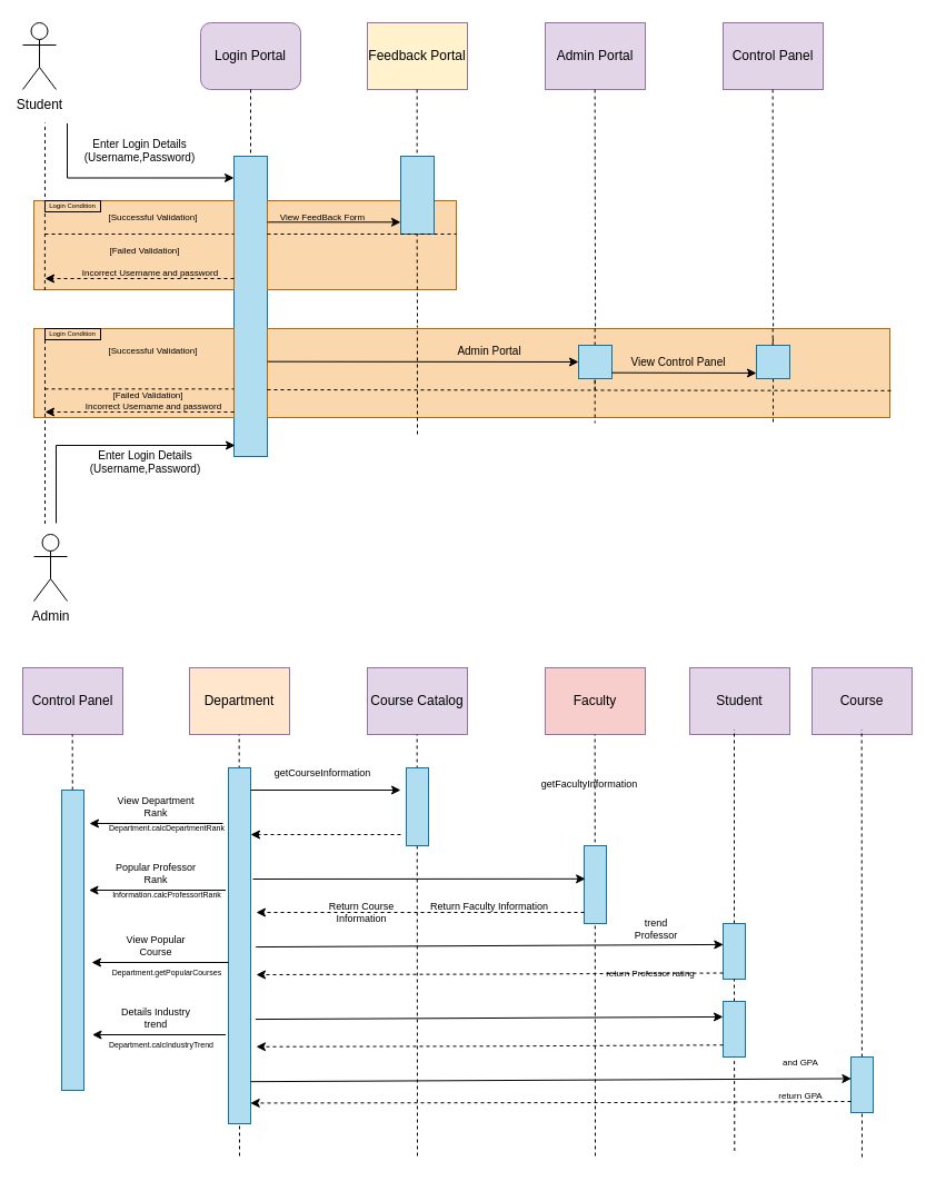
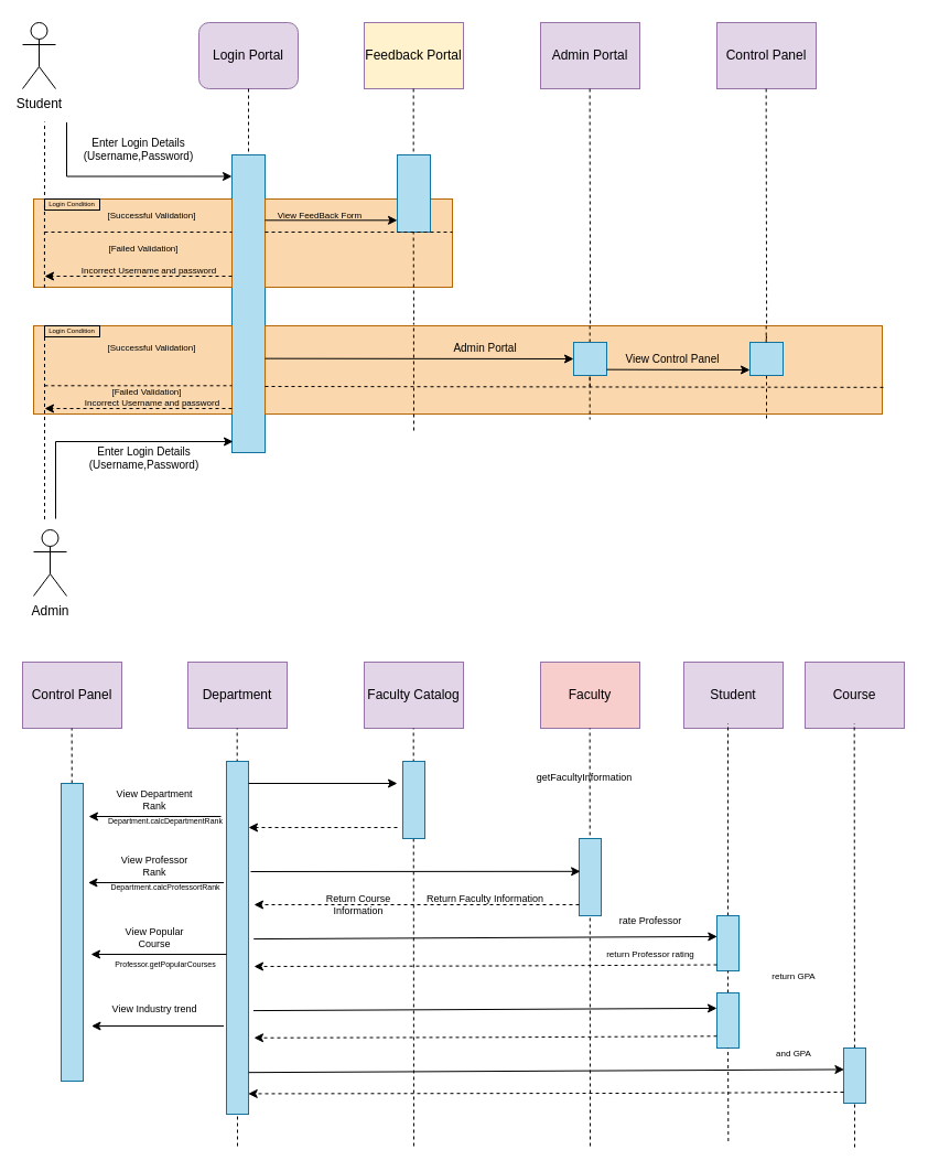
- <mxCell id="57" value="Department" style="rounded=0;whiteSpace=wrap;html=1;fillColor=#ffe6cc;strokeColor=#9673a6;" parent="1" vertex="1"><mxGeometry x="170" y="600" width="90" height="60" as="geometry" /></mxCell>
+ <mxCell id="57" value="Department" style="rounded=0;whiteSpace=wrap;html=1;fillColor=#e1d5e7;strokeColor=#9673a6;" parent="1" vertex="1"><mxGeometry x="170" y="600" width="90" height="60" as="geometry" /></mxCell>
- <mxCell id="72" value="Course Catalog" style="rounded=0;whiteSpace=wrap;html=1;fillColor=#e1d5e7;strokeColor=#9673a6;" parent="1" vertex="1"><mxGeometry x="330" y="600" width="90" height="60" as="geometry" /></mxCell>
+ <mxCell id="72" value="Faculty Catalog" style="rounded=0;whiteSpace=wrap;html=1;fillColor=#e1d5e7;strokeColor=#9673a6;" parent="1" vertex="1"><mxGeometry x="330" y="600" width="90" height="60" as="geometry" /></mxCell>
- <mxCell id="76" value="getCourseInformation" style="text;html=1;strokeColor=none;fillColor=none;align=center;verticalAlign=middle;whiteSpace=wrap;rounded=0;fontSize=9;" parent="1" vertex="1"><mxGeometry x="260" y="680" width="60" height="30" as="geometry" /></mxCell>
- <mxCell id="64" value="Popular Professor Rank" style="text;html=1;strokeColor=none;fillColor=none;align=center;verticalAlign=middle;whiteSpace=wrap;rounded=0;fontSize=9;" parent="1" vertex="1"><mxGeometry x="100" y="770" width="80" height="30" as="geometry" /></mxCell>
+ <mxCell id="64" value="View Professor Rank" style="text;html=1;strokeColor=none;fillColor=none;align=center;verticalAlign=middle;whiteSpace=wrap;rounded=0;fontSize=9;" parent="1" vertex="1"><mxGeometry x="100" y="770" width="80" height="30" as="geometry" /></mxCell>
- <mxCell id="65" value="Information.calcProfessortRank" style="text;html=1;strokeColor=none;fillColor=none;align=center;verticalAlign=middle;whiteSpace=wrap;rounded=0;fontSize=7;" parent="1" vertex="1"><mxGeometry x="120" y="790" width="60" height="30" as="geometry" /></mxCell>
+ <mxCell id="65" value="Department.calcProfessortRank" style="text;html=1;strokeColor=none;fillColor=none;align=center;verticalAlign=middle;whiteSpace=wrap;rounded=0;fontSize=7;" parent="1" vertex="1"><mxGeometry x="120" y="790" width="60" height="30" as="geometry" /></mxCell>
- <mxCell id="91" value="trend Professor" style="text;html=1;strokeColor=none;fillColor=none;align=center;verticalAlign=middle;whiteSpace=wrap;rounded=0;fontSize=9;" parent="1" vertex="1"><mxGeometry x="560" y="820" width="60" height="30" as="geometry" /></mxCell>
+ <mxCell id="91" value="rate Professor" style="text;html=1;strokeColor=none;fillColor=none;align=center;verticalAlign=middle;whiteSpace=wrap;rounded=0;fontSize=9;" parent="1" vertex="1"><mxGeometry x="560" y="820" width="60" height="30" as="geometry" /></mxCell>
- <mxCell id="68" value="Department.getPopularCourses" style="text;html=1;strokeColor=none;fillColor=none;align=center;verticalAlign=middle;whiteSpace=wrap;rounded=0;fontSize=7;" parent="1" vertex="1"><mxGeometry x="120" y="860" width="60" height="30" as="geometry" /></mxCell>
+ <mxCell id="68" value="Professor.getPopularCourses" style="text;html=1;strokeColor=none;fillColor=none;align=center;verticalAlign=middle;whiteSpace=wrap;rounded=0;fontSize=7;" parent="1" vertex="1"><mxGeometry x="120" y="860" width="60" height="30" as="geometry" /></mxCell>
- <mxCell id="93" value="return Professor rating" style="text;html=1;strokeColor=none;fillColor=none;align=center;verticalAlign=middle;whiteSpace=wrap;rounded=0;fontSize=8;" parent="1" vertex="1"><mxGeometry x="540" y="860" width="90" height="30" as="geometry" /></mxCell>
+ <mxCell id="93" value="return Professor rating" style="text;html=1;strokeColor=none;fillColor=none;align=center;verticalAlign=middle;whiteSpace=wrap;rounded=0;fontSize=8;" parent="1" vertex="1"><mxGeometry x="545" y="850" width="90" height="30" as="geometry" /></mxCell>
- <mxCell id="70" value="Details Industry trend" style="text;html=1;strokeColor=none;fillColor=none;align=center;verticalAlign=middle;whiteSpace=wrap;rounded=0;fontSize=9;" parent="1" vertex="1"><mxGeometry x="100" y="900" width="80" height="30" as="geometry" /></mxCell>
+ <mxCell id="70" value="View Industry trend" style="text;html=1;strokeColor=none;fillColor=none;align=center;verticalAlign=middle;whiteSpace=wrap;rounded=0;fontSize=9;" parent="1" vertex="1"><mxGeometry x="100" y="900" width="80" height="30" as="geometry" /></mxCell>
- <mxCell id="71" value="Department.calcIndustryTrend" style="text;html=1;strokeColor=none;fillColor=none;align=center;verticalAlign=middle;whiteSpace=wrap;rounded=0;fontSize=7;" parent="1" vertex="1"><mxGeometry x="105" y="930" width="80" height="20" as="geometry" /></mxCell>
- <mxCell id="104" value="return GPA" style="text;html=1;strokeColor=none;fillColor=none;align=center;verticalAlign=middle;whiteSpace=wrap;rounded=0;fontSize=8;" parent="1" vertex="1"><mxGeometry x="690" y="970" width="60" height="30" as="geometry" /></mxCell>
+ <mxCell id="104" value="return GPA" style="text;html=1;strokeColor=none;fillColor=none;align=center;verticalAlign=middle;whiteSpace=wrap;rounded=0;fontSize=8;" parent="1" vertex="1"><mxGeometry x="690" y="870" width="60" height="30" as="geometry" /></mxCell>
